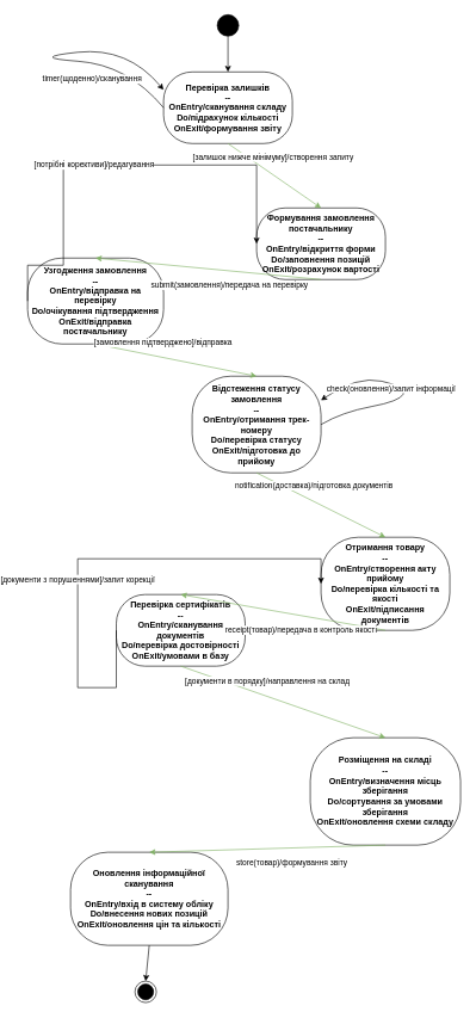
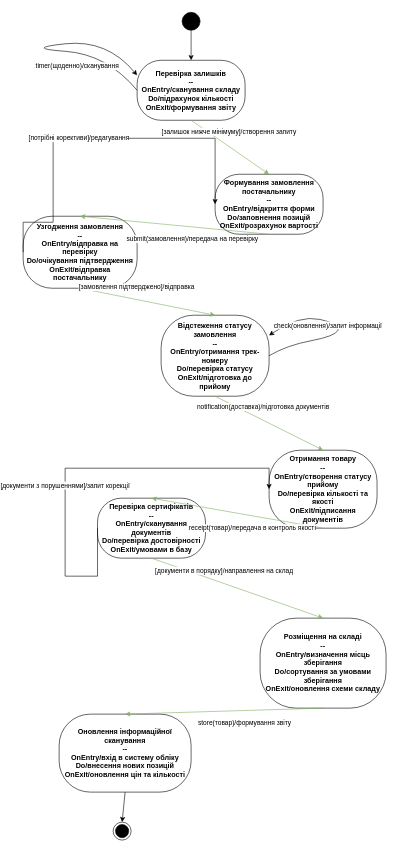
- <mxCell id="7" value="Отримання товару&#10;--&#10;OnEntry/створення акту прийому&#10;Do/перевірка кількості та якості&#10;OnExit/підписання документів" style="rounded=1;whiteSpace=wrap;html=1;arcSize=40;align=center;verticalAlign=middle;fontStyle=1;fontSize=12;spacing=4;" parent="1" vertex="1"><mxGeometry x="430" y="750" width="180" height="130" as="geometry" /></mxCell>
+ <mxCell id="7" value="Отримання товару&#10;--&#10;OnEntry/створення статусу прийому&#10;Do/перевірка кількості та якості&#10;OnExit/підписання документів" style="rounded=1;whiteSpace=wrap;html=1;arcSize=40;align=center;verticalAlign=middle;fontStyle=1;fontSize=12;spacing=4;" parent="1" vertex="1"><mxGeometry x="430" y="750" width="180" height="130" as="geometry" /></mxCell>
